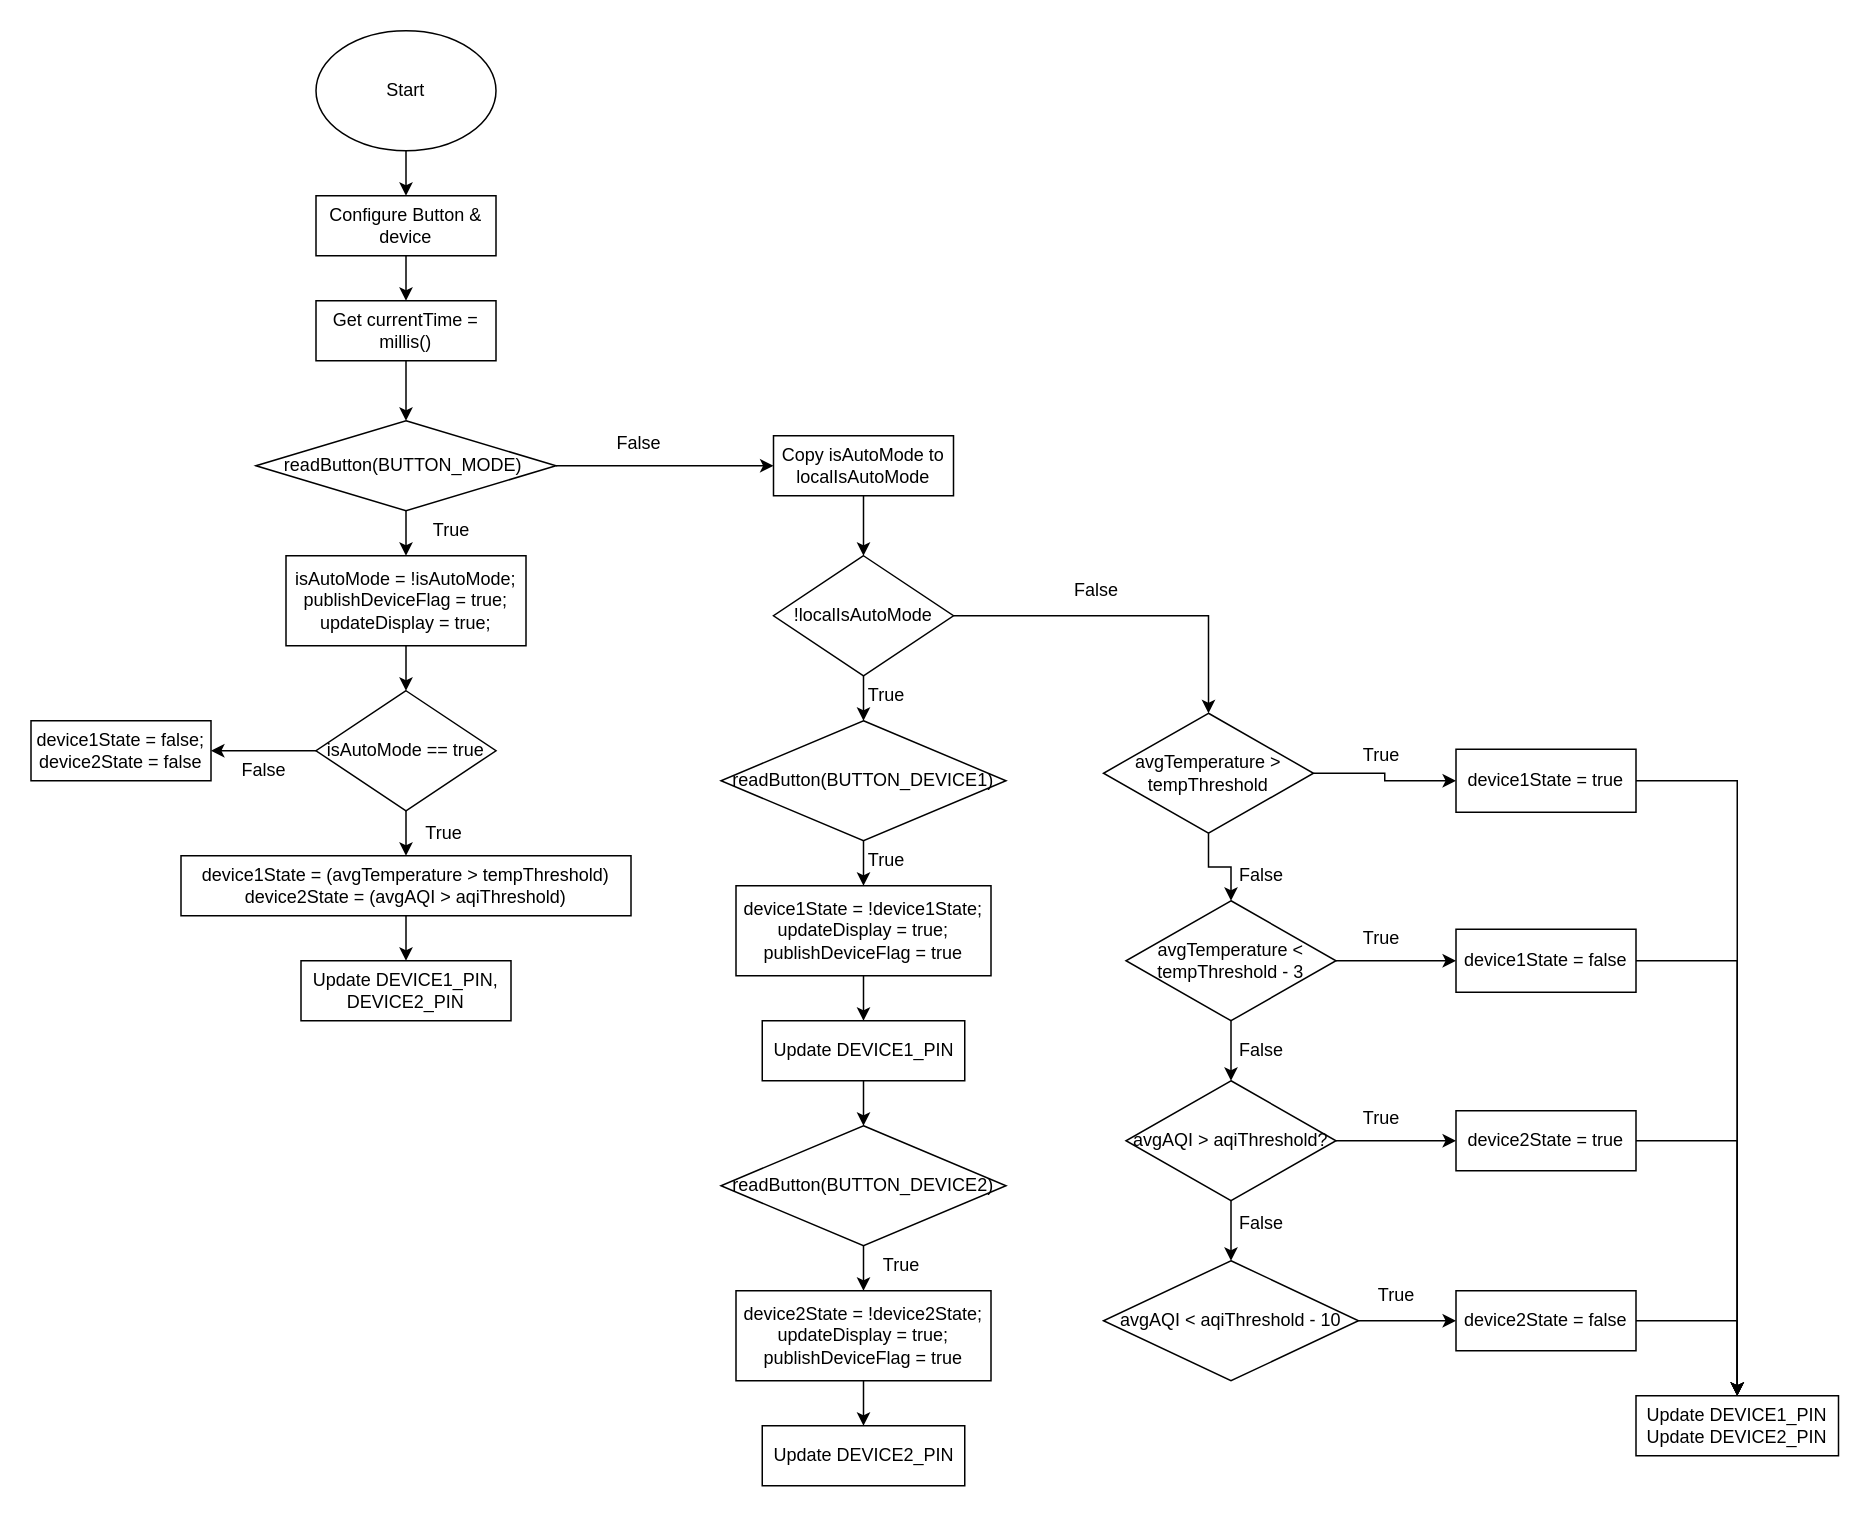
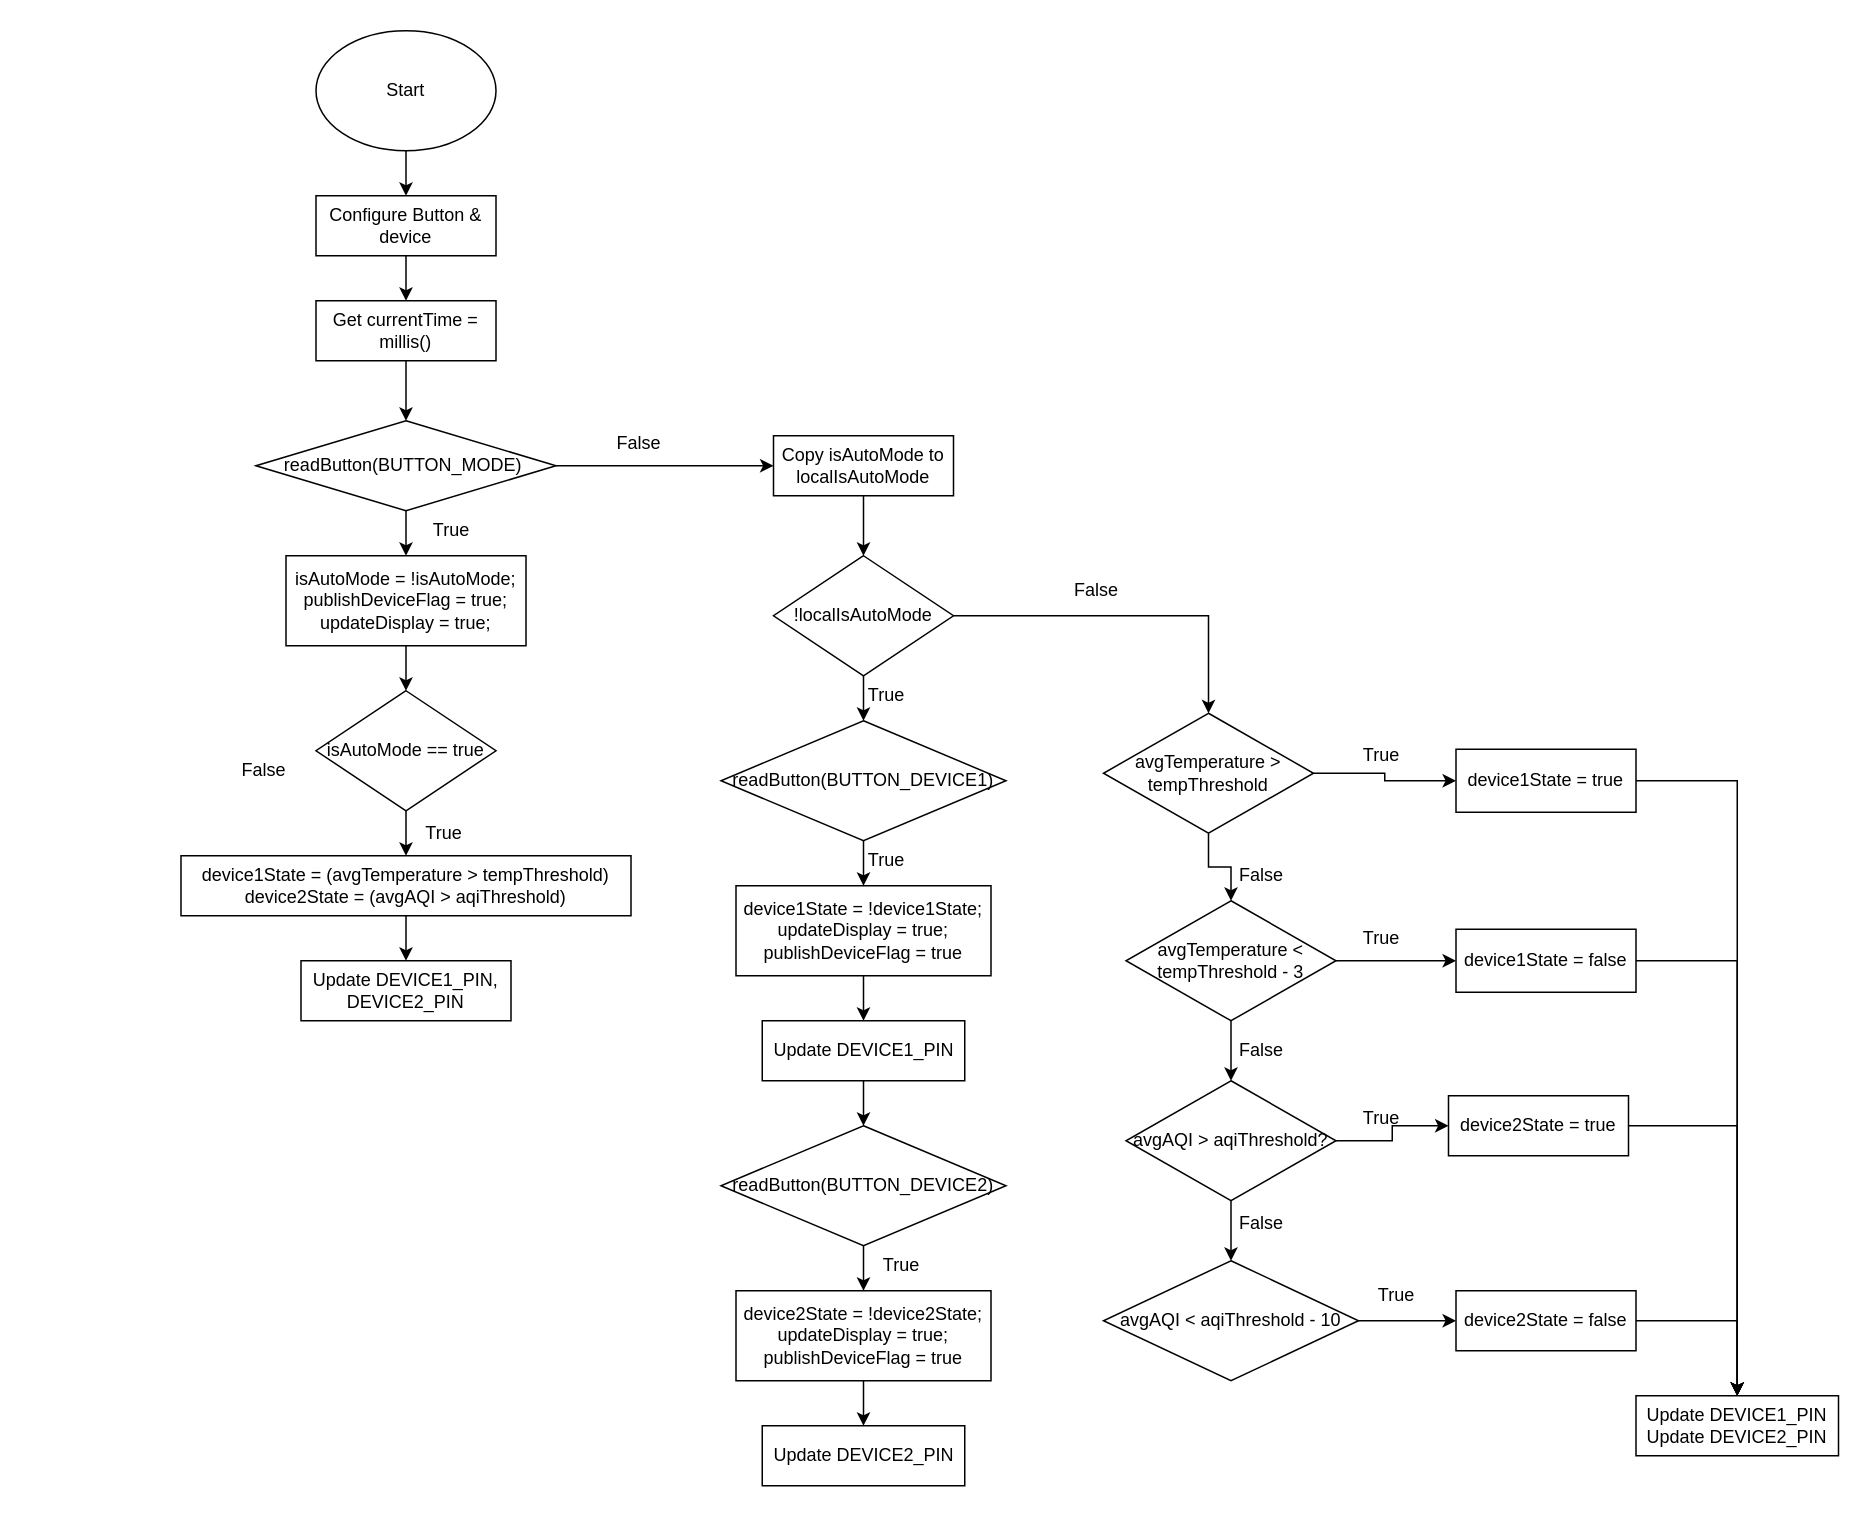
- <mxCell id="20" value="&lt;div&gt;device1State = false; device2State = false&lt;/div&gt;" style="rounded=0;whiteSpace=wrap;html=1;" vertex="1" parent="1"><mxGeometry x="20" y="480" width="120" height="40" as="geometry" /></mxCell>
- <mxCell id="14" style="edgeStyle=orthogonalEdgeStyle;rounded=0;orthogonalLoop=1;jettySize=auto;html=1;exitX=0;exitY=0.5;exitDx=0;exitDy=0;" edge="1" parent="1" source="16" target="20"><mxGeometry relative="1" as="geometry" /></mxCell>
- <mxCell id="55" value="&lt;div&gt;device2State = true&lt;/div&gt;" style="rounded=0;whiteSpace=wrap;html=1;" vertex="1" parent="1"><mxGeometry x="970" y="740" width="120" height="40" as="geometry" /></mxCell>
+ <mxCell id="55" value="&lt;div&gt;device2State = true&lt;/div&gt;" style="rounded=0;whiteSpace=wrap;html=1;" vertex="1" parent="1"><mxGeometry x="965" y="730" width="120" height="40" as="geometry" /></mxCell>
